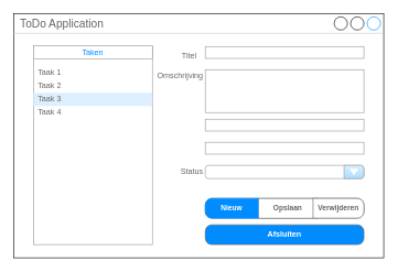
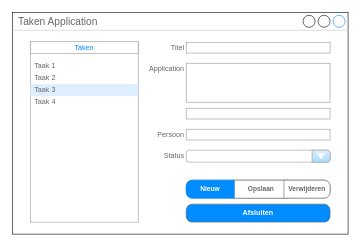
- <mxCell id="2" value="ToDo Application" style="strokeWidth=1;shadow=0;dashed=0;align=center;html=1;shape=mxgraph.mockup.containers.window;align=left;verticalAlign=top;spacingLeft=8;strokeColor2=#008cff;strokeColor3=#c4c4c4;fontColor=#666666;mainText=;fontSize=17;labelBackgroundColor=none;whiteSpace=wrap;" parent="1" vertex="1"><mxGeometry x="20" y="20" width="560" height="370" as="geometry" /></mxCell>
+ <mxCell id="2" value="Taken Application" style="strokeWidth=1;shadow=0;dashed=0;align=center;html=1;shape=mxgraph.mockup.containers.window;align=left;verticalAlign=top;spacingLeft=8;strokeColor2=#008cff;strokeColor3=#c4c4c4;fontColor=#666666;mainText=;fontSize=17;labelBackgroundColor=none;whiteSpace=wrap;" parent="1" vertex="1"><mxGeometry x="20" y="20" width="560" height="370" as="geometry" /></mxCell>
- <mxCell id="9" value="Titel" style="strokeWidth=1;shadow=0;dashed=0;align=center;html=1;shape=mxgraph.mockup.forms.anchor;align=right;spacingRight=2;fontColor=#666666;" parent="1" vertex="1"><mxGeometry x="250" y="75" width="50" height="18" as="geometry" /></mxCell>
+ <mxCell id="9" value="Titel" style="strokeWidth=1;shadow=0;dashed=0;align=center;html=1;shape=mxgraph.mockup.forms.anchor;align=right;spacingRight=2;fontColor=#666666;" parent="1" vertex="1"><mxGeometry x="260" y="70" width="50" height="18" as="geometry" /></mxCell>
- <mxCell id="11" value="Omschrijving" style="strokeWidth=1;shadow=0;dashed=0;align=center;html=1;shape=mxgraph.mockup.forms.anchor;align=right;spacingRight=2;fontColor=#666666;" parent="1" vertex="1"><mxGeometry x="260" y="105" width="50" height="18" as="geometry" /></mxCell>
+ <mxCell id="11" value="Application" style="strokeWidth=1;shadow=0;dashed=0;align=center;html=1;shape=mxgraph.mockup.forms.anchor;align=right;spacingRight=2;fontColor=#666666;" parent="1" vertex="1"><mxGeometry x="260" y="105" width="50" height="18" as="geometry" /></mxCell>
+ <mxCell id="14" value="Persoon" style="strokeWidth=1;shadow=0;dashed=0;align=center;html=1;shape=mxgraph.mockup.forms.anchor;align=right;spacingRight=2;fontColor=#666666;" parent="1" vertex="1"><mxGeometry x="260" y="215" width="50" height="18" as="geometry" /></mxCell>
